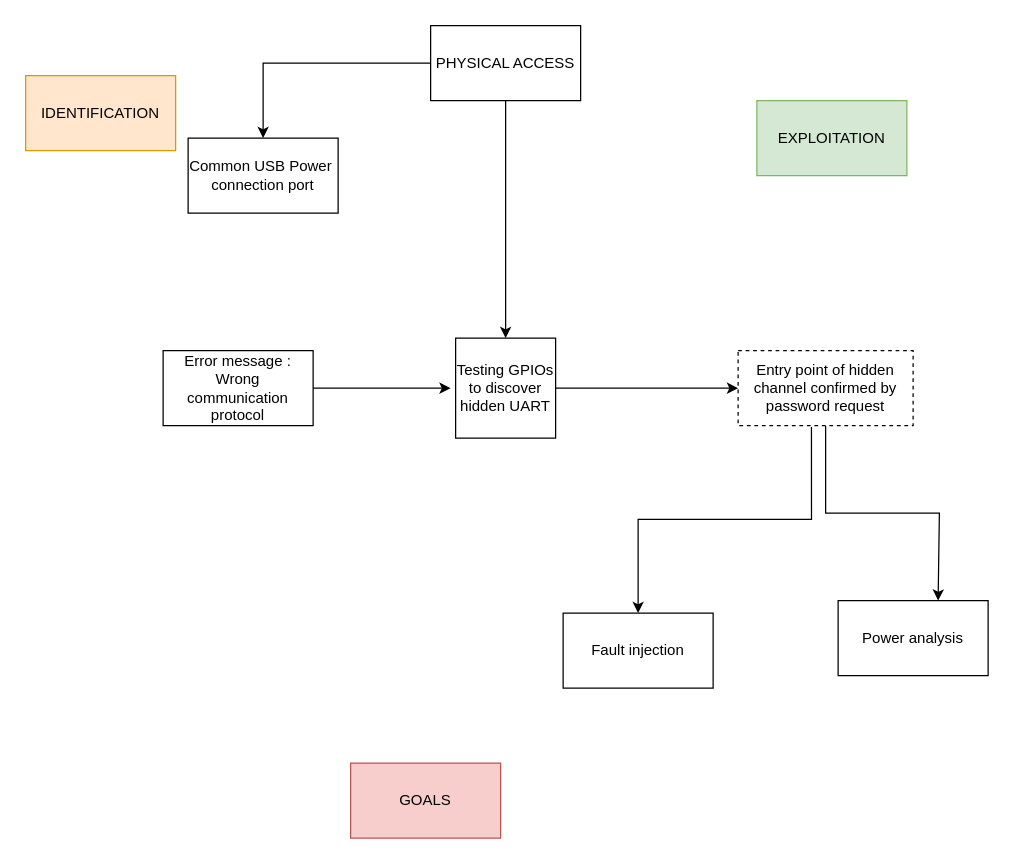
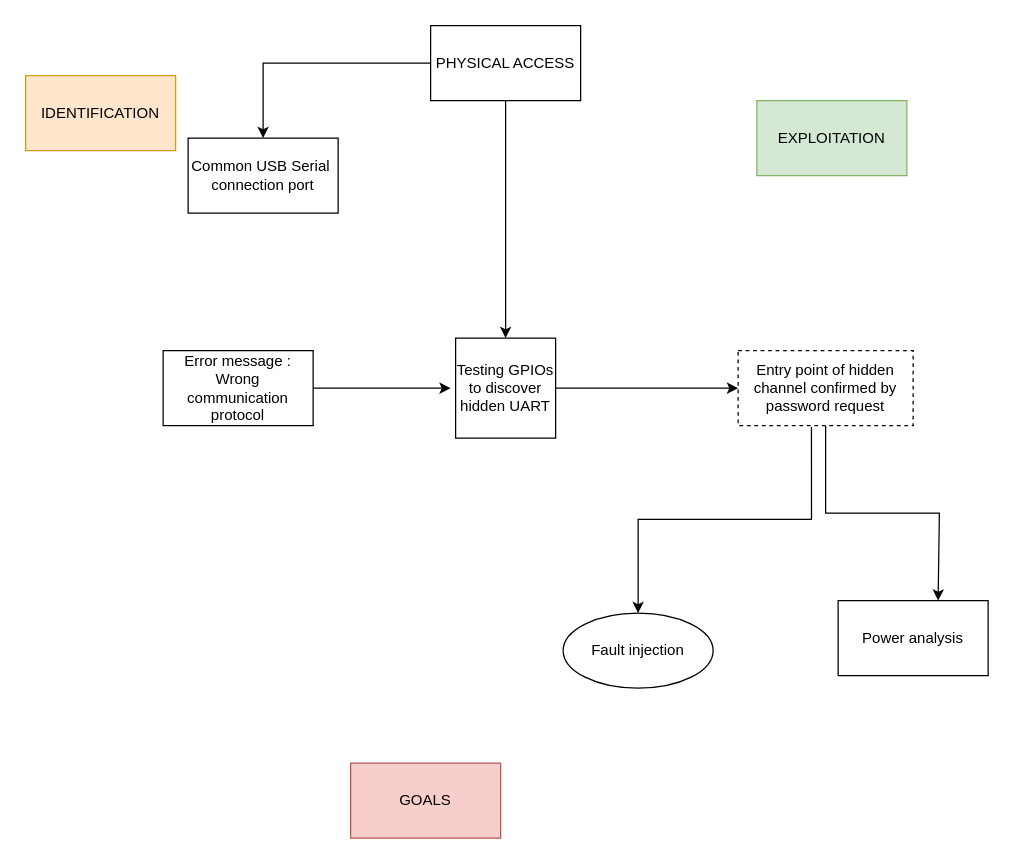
- <mxCell id="10" value="Common USB Power&amp;nbsp; connection port" style="rounded=0;whiteSpace=wrap;html=1;" vertex="1" parent="1"><mxGeometry x="150" y="110" width="120" height="60" as="geometry" /></mxCell>
+ <mxCell id="10" value="Common USB Serial&amp;nbsp; connection port" style="rounded=0;whiteSpace=wrap;html=1;" vertex="1" parent="1"><mxGeometry x="150" y="110" width="120" height="60" as="geometry" /></mxCell>
- <mxCell id="14" value="Fault injection" style="rounded=0;whiteSpace=wrap;html=1;" vertex="1" parent="1"><mxGeometry x="450" y="490" width="120" height="60" as="geometry" /></mxCell>
+ <mxCell id="14" value="Fault injection" style="ellipse;whiteSpace=wrap;html=1;" vertex="1" parent="1"><mxGeometry x="450" y="490" width="120" height="60" as="geometry" /></mxCell>
